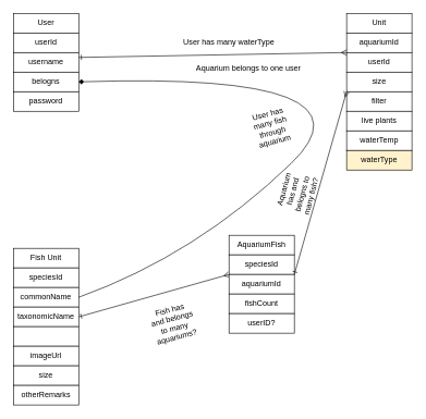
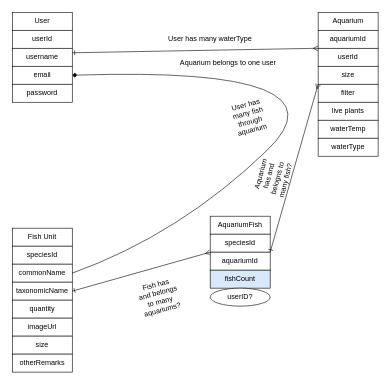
- <mxCell id="13" value="Unit" style="text;html=1;strokeColor=none;fillColor=none;align=center;verticalAlign=middle;whiteSpace=wrap;rounded=0;" vertex="1" parent="1"><mxGeometry x="530" y="20" width="100" height="30" as="geometry" /></mxCell>
+ <mxCell id="13" value="Aquarium" style="text;html=1;strokeColor=none;fillColor=none;align=center;verticalAlign=middle;whiteSpace=wrap;rounded=0;" vertex="1" parent="1"><mxGeometry x="530" y="20" width="100" height="30" as="geometry" /></mxCell>
- <mxCell id="9" value="belogns" style="text;html=1;strokeColor=none;fillColor=none;align=center;verticalAlign=middle;whiteSpace=wrap;rounded=0;" vertex="1" parent="1"><mxGeometry x="20" y="110" width="100" height="30" as="geometry" /></mxCell>
+ <mxCell id="9" value="email" style="text;html=1;strokeColor=none;fillColor=none;align=center;verticalAlign=middle;whiteSpace=wrap;rounded=0;" vertex="1" parent="1"><mxGeometry x="20" y="110" width="100" height="30" as="geometry" /></mxCell>
- <mxCell id="59" value="waterType" style="rounded=0;whiteSpace=wrap;html=1;fillColor=#fff2cc;" vertex="1" parent="1"><mxGeometry x="530" y="230" width="100" height="30" as="geometry" /></mxCell>
+ <mxCell id="59" value="waterType" style="rounded=0;whiteSpace=wrap;html=1;" vertex="1" parent="1"><mxGeometry x="530" y="230" width="100" height="30" as="geometry" /></mxCell>
- <mxCell id="51" value="fishCount" style="rounded=0;whiteSpace=wrap;html=1;" vertex="1" parent="1"><mxGeometry x="350" y="450" width="100" height="30" as="geometry" /></mxCell>
+ <mxCell id="51" value="fishCount" style="rounded=0;whiteSpace=wrap;html=1;fillColor=#dae8fc;" vertex="1" parent="1"><mxGeometry x="350" y="450" width="100" height="30" as="geometry" /></mxCell>
- <mxCell id="58" value="userID?" style="rounded=0;whiteSpace=wrap;html=1;" vertex="1" parent="1"><mxGeometry x="350" y="480" width="100" height="30" as="geometry" /></mxCell>
+ <mxCell id="58" value="userID?" style="ellipse;whiteSpace=wrap;html=1;" vertex="1" parent="1"><mxGeometry x="350" y="480" width="100" height="30" as="geometry" /></mxCell>
+ <mxCell id="36" value="quantity" style="text;html=1;strokeColor=none;fillColor=none;align=center;verticalAlign=middle;whiteSpace=wrap;rounded=0;" vertex="1" parent="1"><mxGeometry x="20" y="500" width="100" height="30" as="geometry" /></mxCell>
